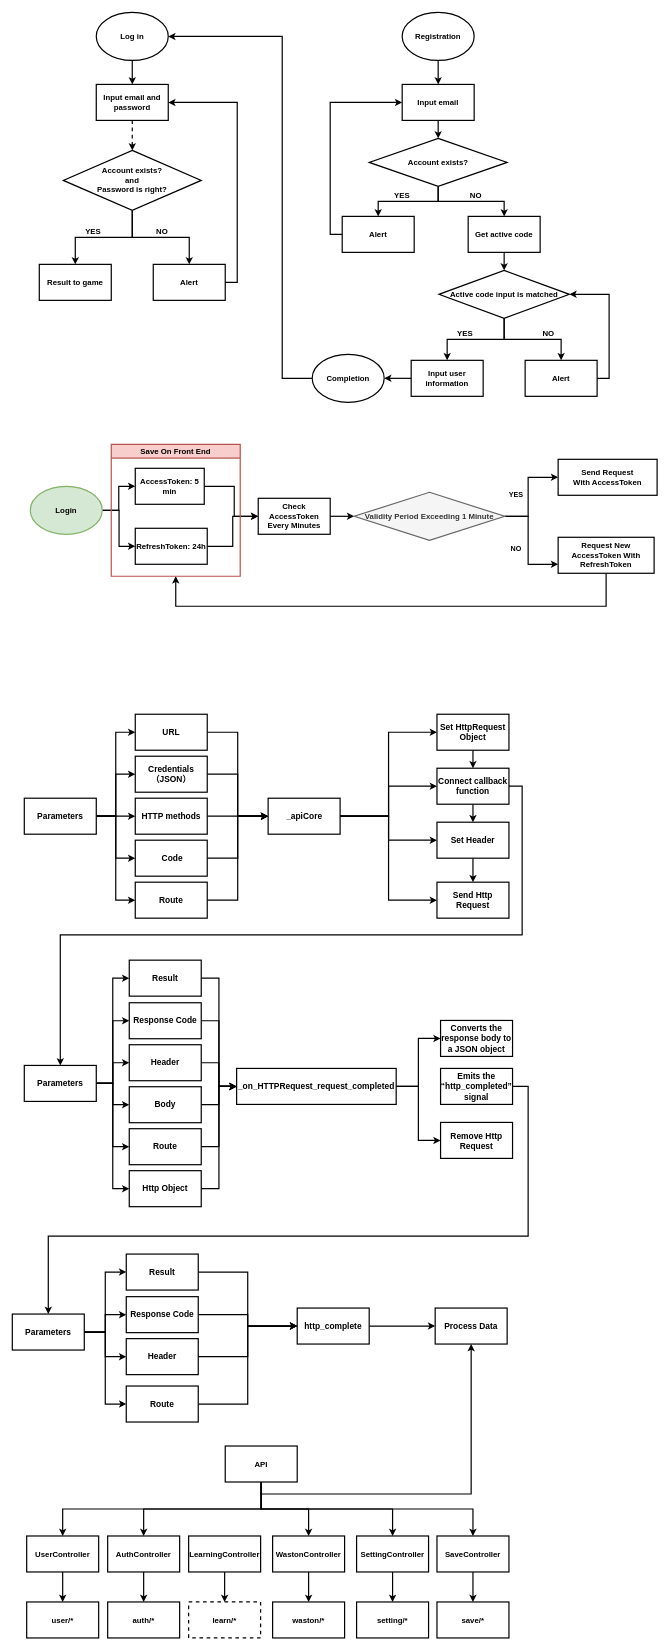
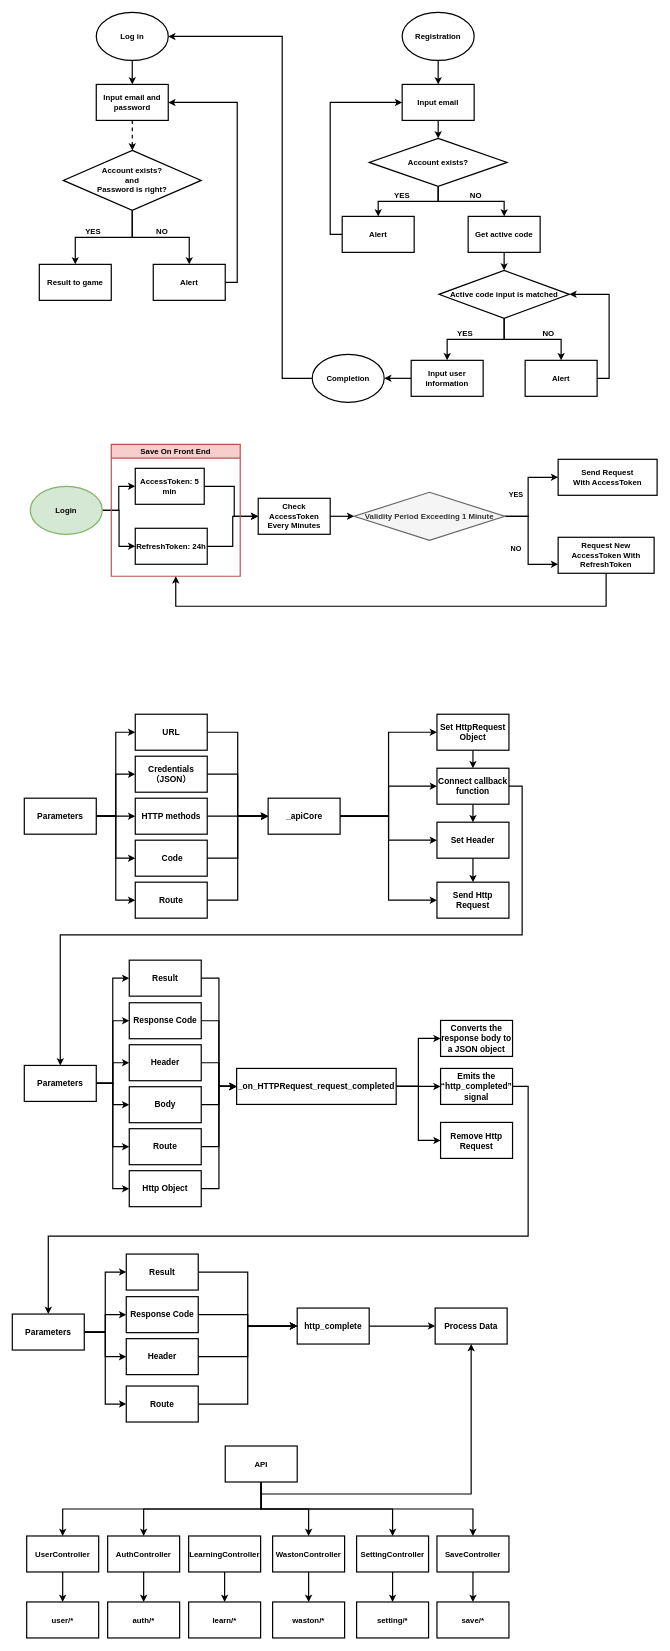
+ <mxCell id="78" style="edgeStyle=orthogonalEdgeStyle;rounded=0;orthogonalLoop=1;jettySize=auto;html=1;exitX=1;exitY=0.5;exitDx=0;exitDy=0;strokeWidth=2;" parent="1" source="80" target="90" edge="1"><mxGeometry relative="1" as="geometry" /></mxCell>
- <mxCell id="128" value="learn/*" style="rounded=0;whiteSpace=wrap;html=1;strokeWidth=2;spacing=2;fontSize=13;fontStyle=1;dashed=1;" parent="1" vertex="1"><mxGeometry x="314" y="2670" width="120" height="60" as="geometry" /></mxCell>
+ <mxCell id="128" value="learn/*" style="rounded=0;whiteSpace=wrap;html=1;strokeWidth=2;spacing=2;fontSize=13;fontStyle=1" parent="1" vertex="1"><mxGeometry x="314" y="2670" width="120" height="60" as="geometry" /></mxCell>
